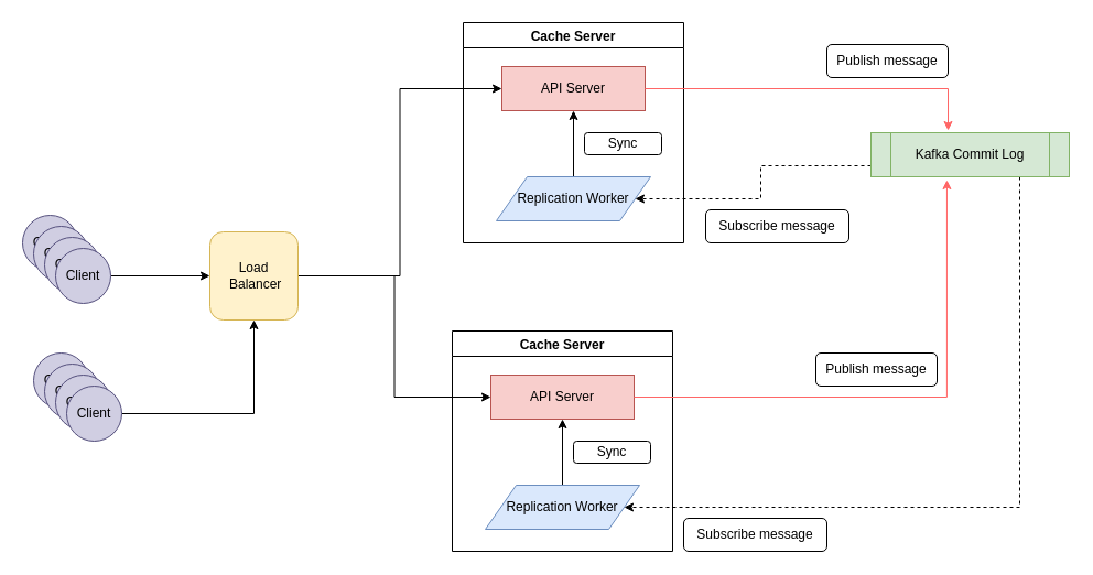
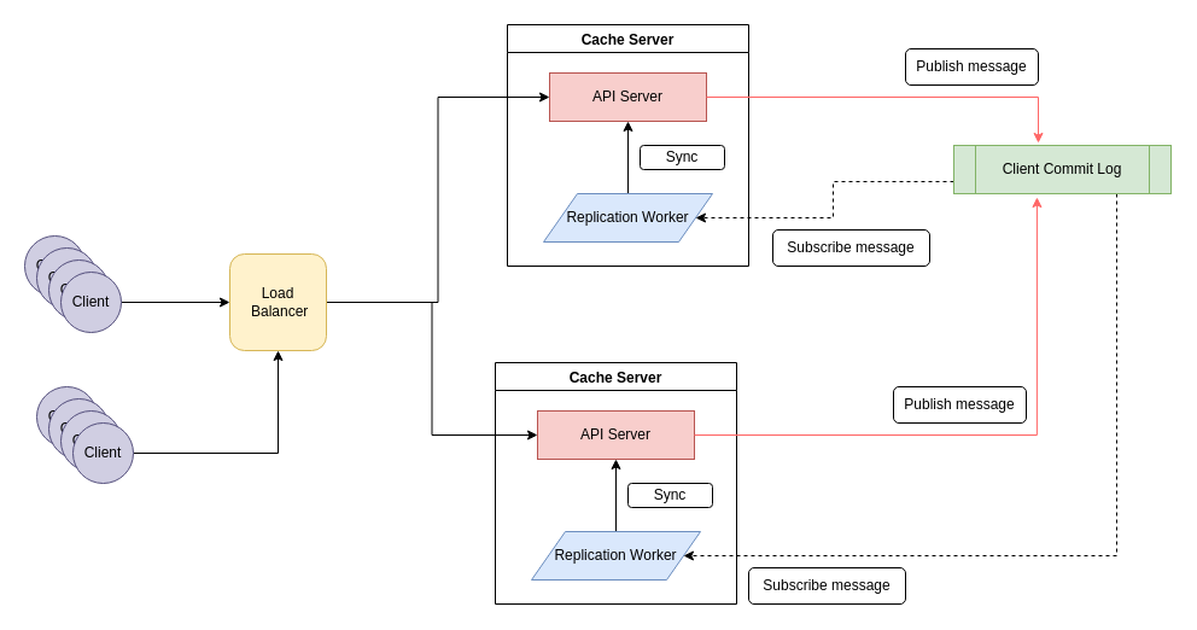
- <mxCell id="9" value="Kafka Commit Log" style="shape=process;whiteSpace=wrap;html=1;backgroundOutline=1;fillColor=#d5e8d4;strokeColor=#82b366;" vertex="1" parent="1"><mxGeometry x="790" y="120" width="180" height="40" as="geometry" /></mxCell>
+ <mxCell id="9" value="Client Commit Log" style="shape=process;whiteSpace=wrap;html=1;backgroundOutline=1;fillColor=#d5e8d4;strokeColor=#82b366;" vertex="1" parent="1"><mxGeometry x="790" y="120" width="180" height="40" as="geometry" /></mxCell>
